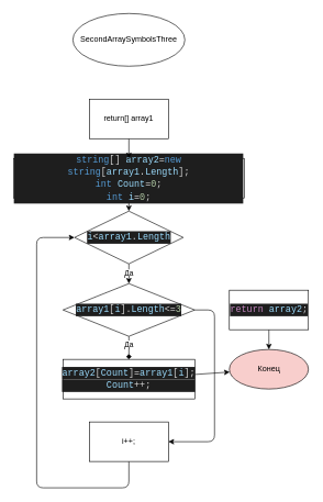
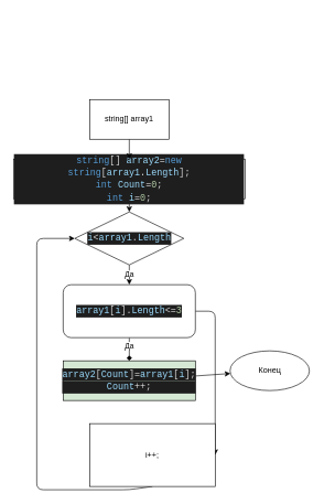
- <mxCell id="4" value="&lt;span style=&quot;&quot;&gt;SecondArraySymbolsThree&lt;/span&gt;" style="ellipse;whiteSpace=wrap;html=1;" parent="1" vertex="1"><mxGeometry x="110" y="20" width="170" height="80" as="geometry" /></mxCell>
- <mxCell id="19" value="return[] array1" style="whiteSpace=wrap;html=1;" parent="1" vertex="1"><mxGeometry x="135" y="150" width="120" height="60" as="geometry" /></mxCell>
+ <mxCell id="19" value="string[] array1" style="whiteSpace=wrap;html=1;" parent="1" vertex="1"><mxGeometry x="135" y="150" width="120" height="60" as="geometry" /></mxCell>
- <mxCell id="10" value="&lt;div style=&quot;color: rgb(212 , 212 , 212) ; background-color: rgb(30 , 30 , 30) ; font-family: &amp;#34;consolas&amp;#34; , &amp;#34;courier new&amp;#34; , monospace ; font-size: 14px ; line-height: 19px&quot;&gt;&lt;div style=&quot;font-family: &amp;#34;consolas&amp;#34; , &amp;#34;courier new&amp;#34; , monospace ; line-height: 19px&quot;&gt;&lt;span style=&quot;color: #9cdcfe&quot;&gt;array1&lt;/span&gt;[&lt;span style=&quot;color: #9cdcfe&quot;&gt;i&lt;/span&gt;].&lt;span style=&quot;color: #9cdcfe&quot;&gt;Length&lt;/span&gt;&amp;lt;=&lt;span style=&quot;color: #b5cea8&quot;&gt;3&lt;/span&gt;&lt;/div&gt;&lt;/div&gt;" style="rhombus;whiteSpace=wrap;html=1;" parent="1" vertex="1"><mxGeometry x="95" y="430" width="200" height="80" as="geometry" /></mxCell>
+ <mxCell id="10" value="&lt;div style=&quot;color: rgb(212 , 212 , 212) ; background-color: rgb(30 , 30 , 30) ; font-family: &amp;#34;consolas&amp;#34; , &amp;#34;courier new&amp;#34; , monospace ; font-size: 14px ; line-height: 19px&quot;&gt;&lt;div style=&quot;font-family: &amp;#34;consolas&amp;#34; , &amp;#34;courier new&amp;#34; , monospace ; line-height: 19px&quot;&gt;&lt;span style=&quot;color: #9cdcfe&quot;&gt;array1&lt;/span&gt;[&lt;span style=&quot;color: #9cdcfe&quot;&gt;i&lt;/span&gt;].&lt;span style=&quot;color: #9cdcfe&quot;&gt;Length&lt;/span&gt;&amp;lt;=&lt;span style=&quot;color: #b5cea8&quot;&gt;3&lt;/span&gt;&lt;/div&gt;&lt;/div&gt;" style="whiteSpace=wrap;html=1;rounded=1;" parent="1" vertex="1"><mxGeometry x="95" y="430" width="200" height="80" as="geometry" /></mxCell>
- <mxCell id="16" value="&lt;div style=&quot;color: rgb(212 , 212 , 212) ; background-color: rgb(30 , 30 , 30) ; font-family: &amp;#34;consolas&amp;#34; , &amp;#34;courier new&amp;#34; , monospace ; font-size: 14px ; line-height: 19px&quot;&gt;&lt;span style=&quot;color: #c586c0&quot;&gt;return&lt;/span&gt; &lt;span style=&quot;color: #9cdcfe&quot;&gt;array2&lt;/span&gt;;&lt;/div&gt;" style="whiteSpace=wrap;html=1;" parent="1" vertex="1"><mxGeometry x="347.5" y="440" width="120" height="60" as="geometry" /></mxCell>
- <mxCell id="15" value="" style="edgeStyle=none;html=1;" parent="1" source="16" target="17" edge="1"><mxGeometry relative="1" as="geometry" /></mxCell>
- <mxCell id="17" value="Конец" style="ellipse;whiteSpace=wrap;html=1;fillColor=#f8cecc;" parent="1" vertex="1"><mxGeometry x="347.5" y="530" width="120" height="60" as="geometry" /></mxCell>
+ <mxCell id="17" value="Конец" style="ellipse;whiteSpace=wrap;html=1;" parent="1" vertex="1"><mxGeometry x="347.5" y="530" width="120" height="60" as="geometry" /></mxCell>
- <mxCell id="12" value="&lt;div style=&quot;color: rgb(212 , 212 , 212) ; background-color: rgb(30 , 30 , 30) ; font-family: &amp;#34;consolas&amp;#34; , &amp;#34;courier new&amp;#34; , monospace ; font-size: 14px ; line-height: 19px&quot;&gt;&lt;span style=&quot;color: #9cdcfe&quot;&gt;array2&lt;/span&gt;[&lt;span style=&quot;color: #9cdcfe&quot;&gt;Count&lt;/span&gt;]=&lt;span style=&quot;color: #9cdcfe&quot;&gt;array1&lt;/span&gt;[&lt;span style=&quot;color: #9cdcfe&quot;&gt;i&lt;/span&gt;];&lt;/div&gt;&lt;div style=&quot;color: rgb(212 , 212 , 212) ; background-color: rgb(30 , 30 , 30) ; font-family: &amp;#34;consolas&amp;#34; , &amp;#34;courier new&amp;#34; , monospace ; font-size: 14px ; line-height: 19px&quot;&gt;&lt;span style=&quot;font-family: &amp;#34;consolas&amp;#34; , &amp;#34;courier new&amp;#34; , monospace ; color: rgb(156 , 220 , 254)&quot;&gt;Count&lt;/span&gt;&lt;span style=&quot;font-family: &amp;#34;consolas&amp;#34; , &amp;#34;courier new&amp;#34; , monospace&quot;&gt;++&lt;/span&gt;&lt;span style=&quot;font-family: &amp;#34;consolas&amp;#34; , &amp;#34;courier new&amp;#34; , monospace&quot;&gt;;&lt;/span&gt;&lt;/div&gt;" style="whiteSpace=wrap;html=1;" parent="1" vertex="1"><mxGeometry x="95" y="545" width="200" height="60" as="geometry" /></mxCell>
+ <mxCell id="12" value="&lt;div style=&quot;color: rgb(212 , 212 , 212) ; background-color: rgb(30 , 30 , 30) ; font-family: &amp;#34;consolas&amp;#34; , &amp;#34;courier new&amp;#34; , monospace ; font-size: 14px ; line-height: 19px&quot;&gt;&lt;span style=&quot;color: #9cdcfe&quot;&gt;array2&lt;/span&gt;[&lt;span style=&quot;color: #9cdcfe&quot;&gt;Count&lt;/span&gt;]=&lt;span style=&quot;color: #9cdcfe&quot;&gt;array1&lt;/span&gt;[&lt;span style=&quot;color: #9cdcfe&quot;&gt;i&lt;/span&gt;];&lt;/div&gt;&lt;div style=&quot;color: rgb(212 , 212 , 212) ; background-color: rgb(30 , 30 , 30) ; font-family: &amp;#34;consolas&amp;#34; , &amp;#34;courier new&amp;#34; , monospace ; font-size: 14px ; line-height: 19px&quot;&gt;&lt;span style=&quot;font-family: &amp;#34;consolas&amp;#34; , &amp;#34;courier new&amp;#34; , monospace ; color: rgb(156 , 220 , 254)&quot;&gt;Count&lt;/span&gt;&lt;span style=&quot;font-family: &amp;#34;consolas&amp;#34; , &amp;#34;courier new&amp;#34; , monospace&quot;&gt;++&lt;/span&gt;&lt;span style=&quot;font-family: &amp;#34;consolas&amp;#34; , &amp;#34;courier new&amp;#34; , monospace&quot;&gt;;&lt;/span&gt;&lt;/div&gt;" style="whiteSpace=wrap;html=1;fillColor=#d5e8d4;" parent="1" vertex="1"><mxGeometry x="95" y="545" width="200" height="60" as="geometry" /></mxCell>
- <mxCell id="14" value="i++;" style="whiteSpace=wrap;html=1;" parent="1" vertex="1"><mxGeometry x="135" y="640" width="120" height="60" as="geometry" /></mxCell>
+ <mxCell id="14" value="i++;" style="whiteSpace=wrap;html=1;" parent="1" vertex="1"><mxGeometry x="135" y="640" width="190" height="95" as="geometry" /></mxCell>
